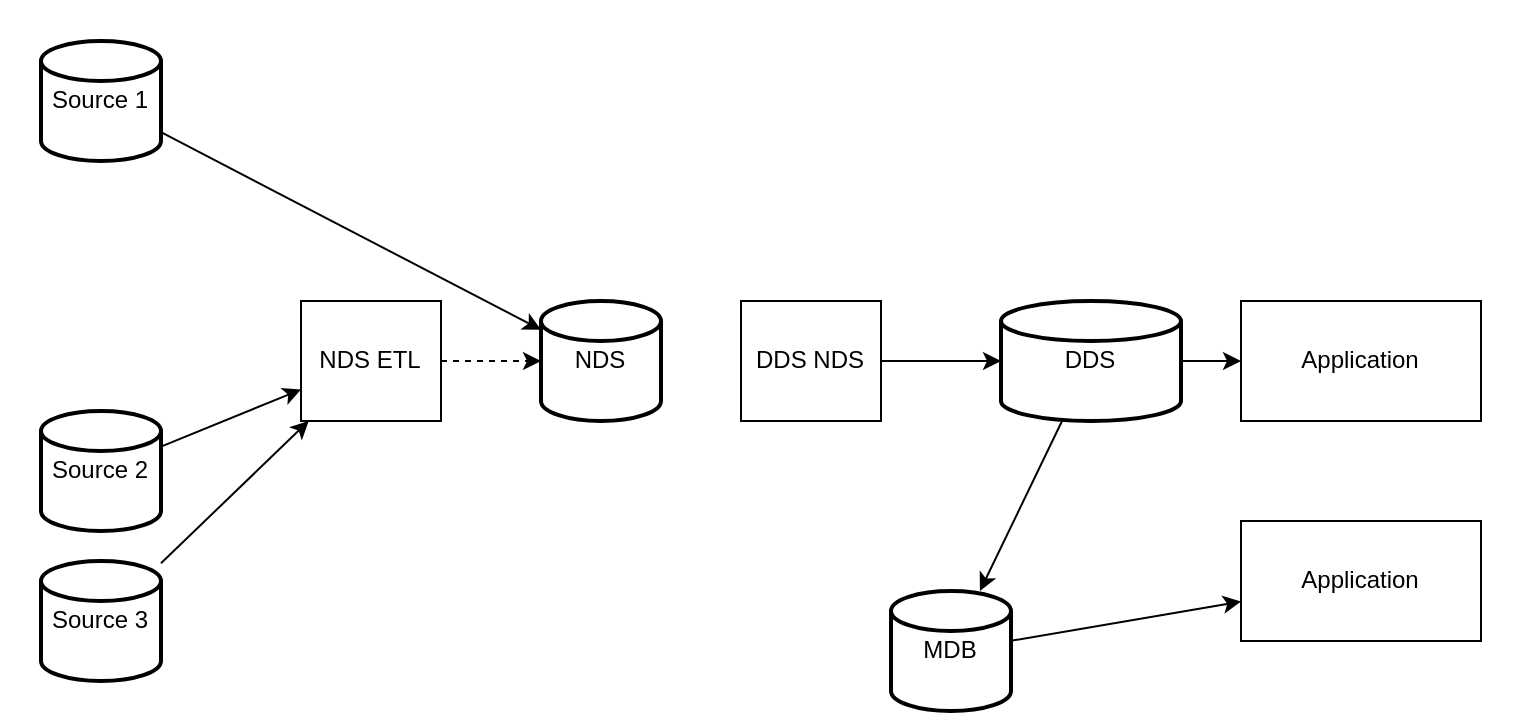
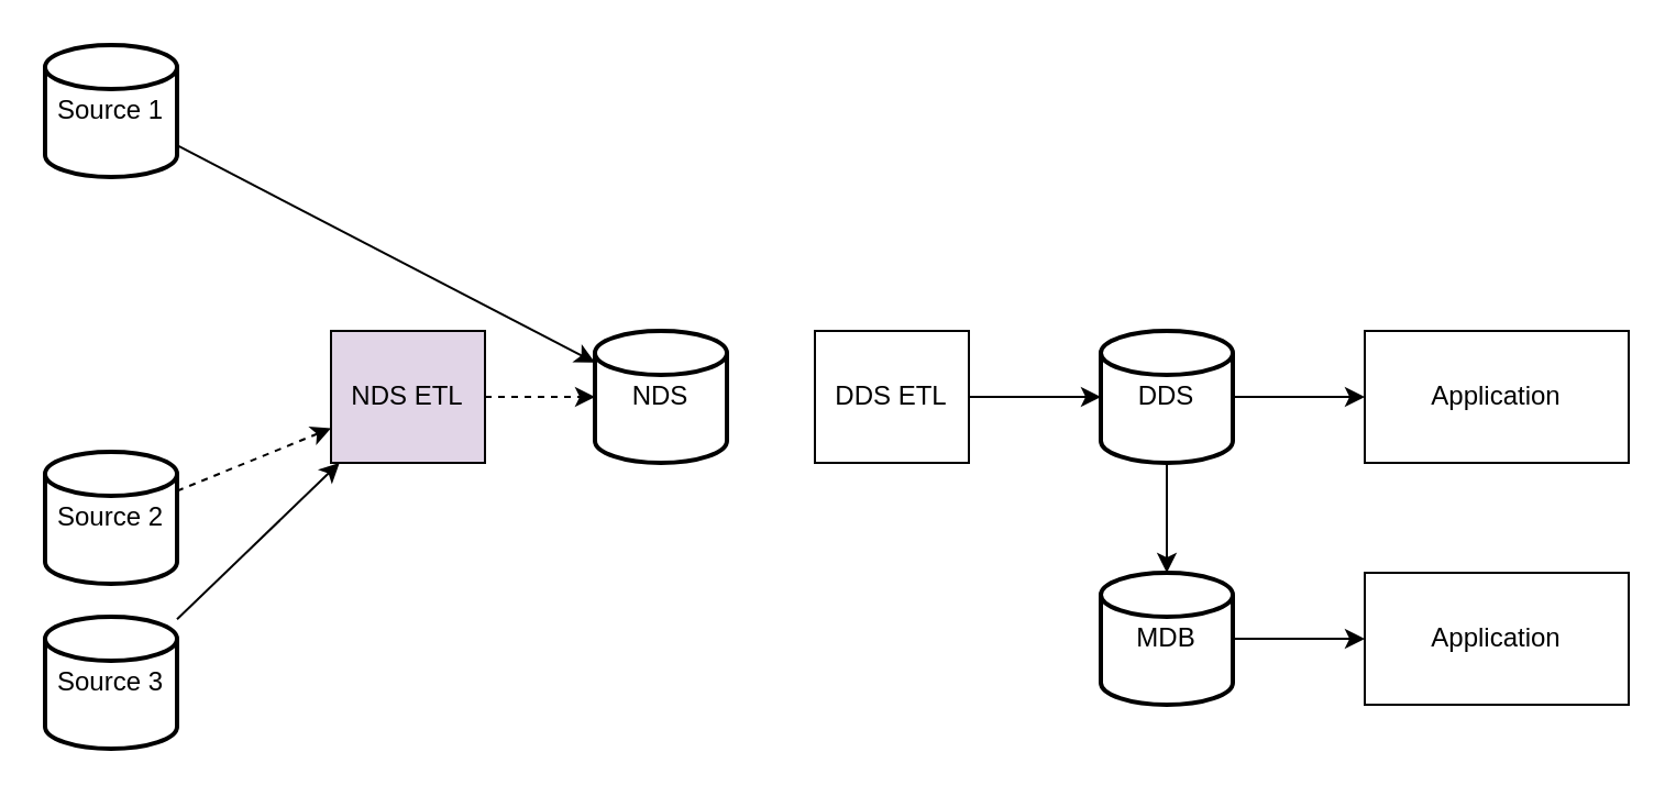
- <mxCell id="5" value="NDS ETL" style="rounded=0;whiteSpace=wrap;html=1;" vertex="1" parent="1"><mxGeometry x="150" y="150" width="70" height="60" as="geometry" /></mxCell>
+ <mxCell id="5" value="NDS ETL" style="rounded=0;whiteSpace=wrap;html=1;fillColor=#e1d5e7;" vertex="1" parent="1"><mxGeometry x="150" y="150" width="70" height="60" as="geometry" /></mxCell>
- <mxCell id="11" value="DDS NDS" style="rounded=0;whiteSpace=wrap;html=1;" vertex="1" parent="1"><mxGeometry x="370" y="150" width="70" height="60" as="geometry" /></mxCell>
+ <mxCell id="11" value="DDS ETL" style="rounded=0;whiteSpace=wrap;html=1;" vertex="1" parent="1"><mxGeometry x="370" y="150" width="70" height="60" as="geometry" /></mxCell>
- <mxCell id="12" value="DDS" style="strokeWidth=2;html=1;shape=mxgraph.flowchart.database;whiteSpace=wrap;" vertex="1" parent="1"><mxGeometry x="500" y="150" width="90" height="60" as="geometry" /></mxCell>
+ <mxCell id="12" value="DDS" style="strokeWidth=2;html=1;shape=mxgraph.flowchart.database;whiteSpace=wrap;" vertex="1" parent="1"><mxGeometry x="500" y="150" width="60" height="60" as="geometry" /></mxCell>
- <mxCell id="9" value="" style="endArrow=classic;html=1;" edge="1" parent="1" source="3" target="5"><mxGeometry width="50" height="50" relative="1" as="geometry"><mxPoint x="360" y="180" as="sourcePoint" /><mxPoint x="410" y="130" as="targetPoint" /></mxGeometry></mxCell>
+ <mxCell id="9" value="" style="endArrow=classic;html=1;dashed=1;" edge="1" parent="1" source="3" target="5"><mxGeometry width="50" height="50" relative="1" as="geometry"><mxPoint x="360" y="180" as="sourcePoint" /><mxPoint x="410" y="130" as="targetPoint" /></mxGeometry></mxCell>
- <mxCell id="15" value="MDB" style="strokeWidth=2;html=1;shape=mxgraph.flowchart.database;whiteSpace=wrap;" vertex="1" parent="1"><mxGeometry x="445" y="295" width="60" height="60" as="geometry" /></mxCell>
+ <mxCell id="15" value="MDB" style="strokeWidth=2;html=1;shape=mxgraph.flowchart.database;whiteSpace=wrap;" vertex="1" parent="1"><mxGeometry x="500" y="260" width="60" height="60" as="geometry" /></mxCell>
